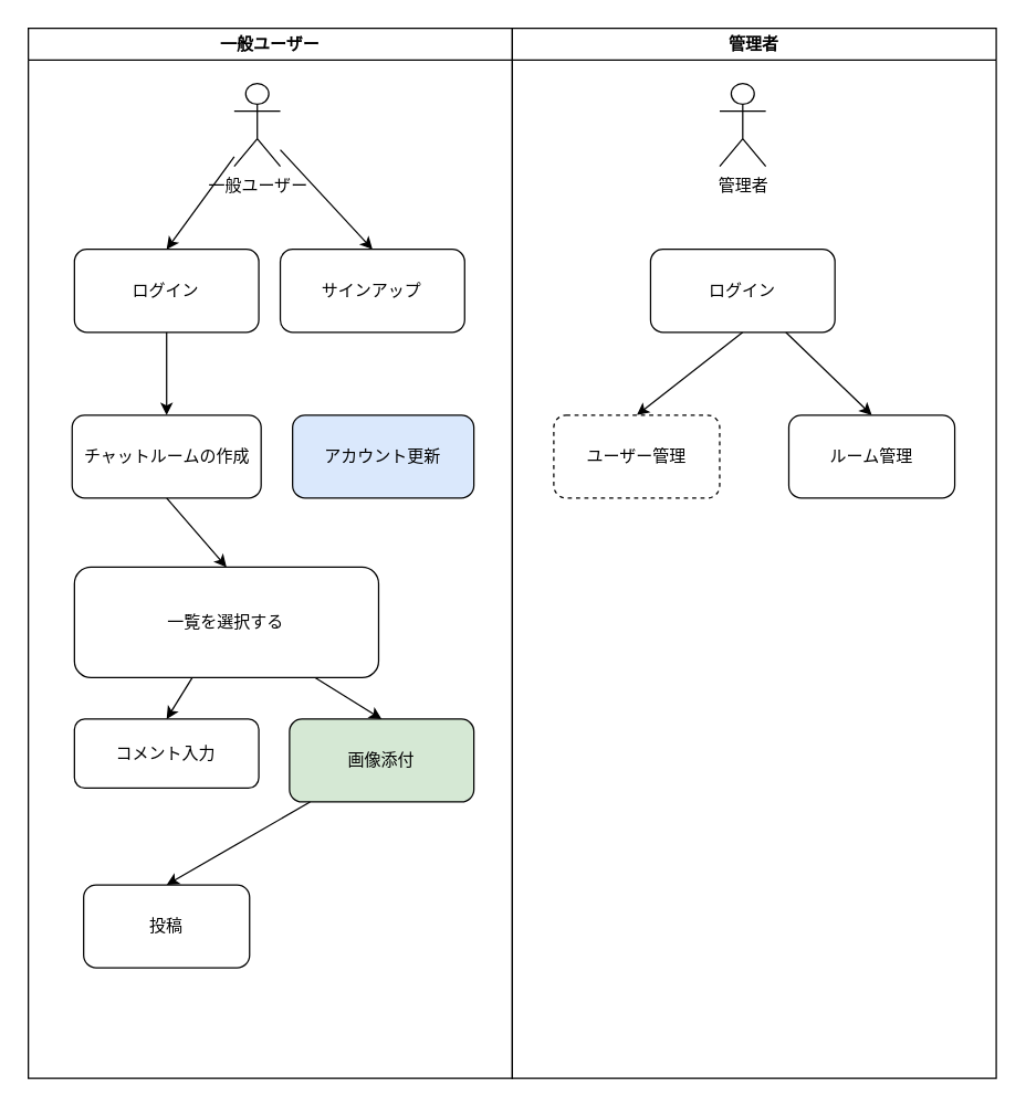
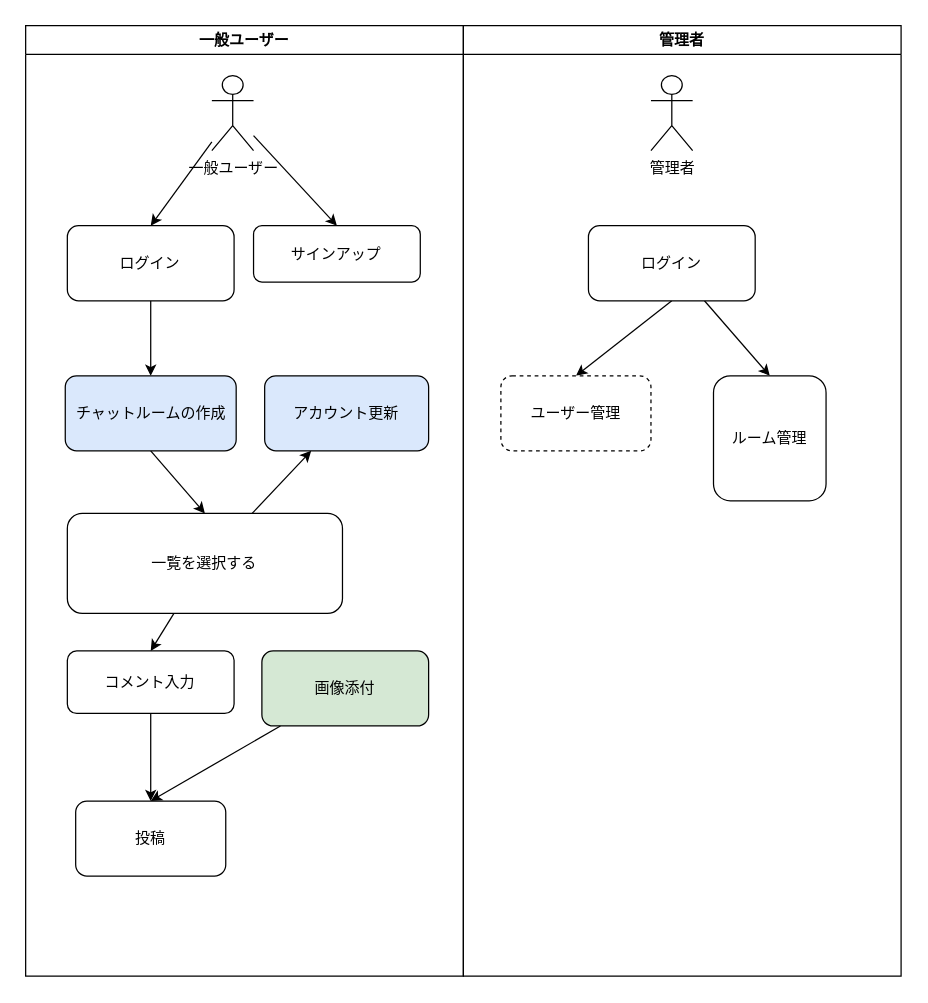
- <mxCell id="9" value="サインアップ" style="rounded=1;whiteSpace=wrap;html=1;" vertex="1" parent="3"><mxGeometry x="182.222" y="160" width="133.333" height="60" as="geometry" /></mxCell>
+ <mxCell id="9" value="サインアップ" style="rounded=1;whiteSpace=wrap;html=1;" vertex="1" parent="3"><mxGeometry x="182.222" y="160" width="133.333" height="45" as="geometry" /></mxCell>
- <mxCell id="12" value="チャットルームの作成" style="rounded=1;whiteSpace=wrap;html=1;" vertex="1" parent="3"><mxGeometry x="31.67" y="280" width="136.67" height="60" as="geometry" /></mxCell>
+ <mxCell id="12" value="チャットルームの作成" style="rounded=1;whiteSpace=wrap;html=1;fillColor=#dae8fc;" vertex="1" parent="3"><mxGeometry x="31.67" y="280" width="136.67" height="60" as="geometry" /></mxCell>
- <mxCell id="26" value="ルーム管理" style="rounded=1;whiteSpace=wrap;html=1;" vertex="1" parent="20"><mxGeometry x="200.0" y="280" width="120" height="60" as="geometry" /></mxCell>
+ <mxCell id="26" value="ルーム管理" style="rounded=1;whiteSpace=wrap;html=1;" vertex="1" parent="20"><mxGeometry x="200.0" y="280" width="90" height="100" as="geometry" /></mxCell>
- <mxCell id="15" style="edgeStyle=none;html=1;entryX=0.5;entryY=0;entryDx=0;entryDy=0;" edge="1" parent="3" source="16" target="17"><mxGeometry relative="1" as="geometry" /></mxCell>
+ <mxCell id="15" style="edgeStyle=none;html=1;" edge="1" parent="3" source="16" target="10"><mxGeometry relative="1" as="geometry" /></mxCell>
+ <mxCell id="19" style="edgeStyle=none;html=1;exitX=0.5;exitY=1;exitDx=0;exitDy=0;" edge="1" parent="3" source="13" target="18"><mxGeometry relative="1" as="geometry" /></mxCell>
